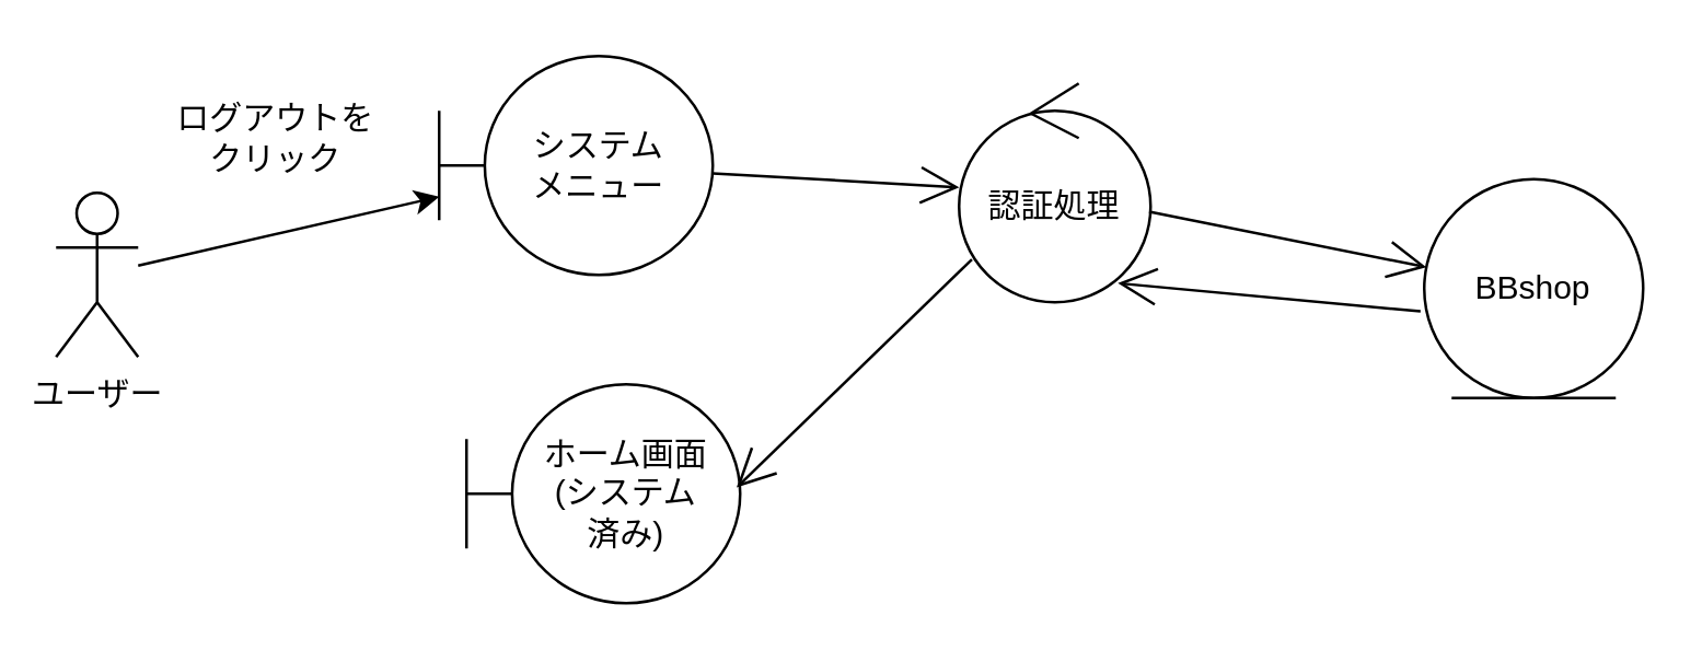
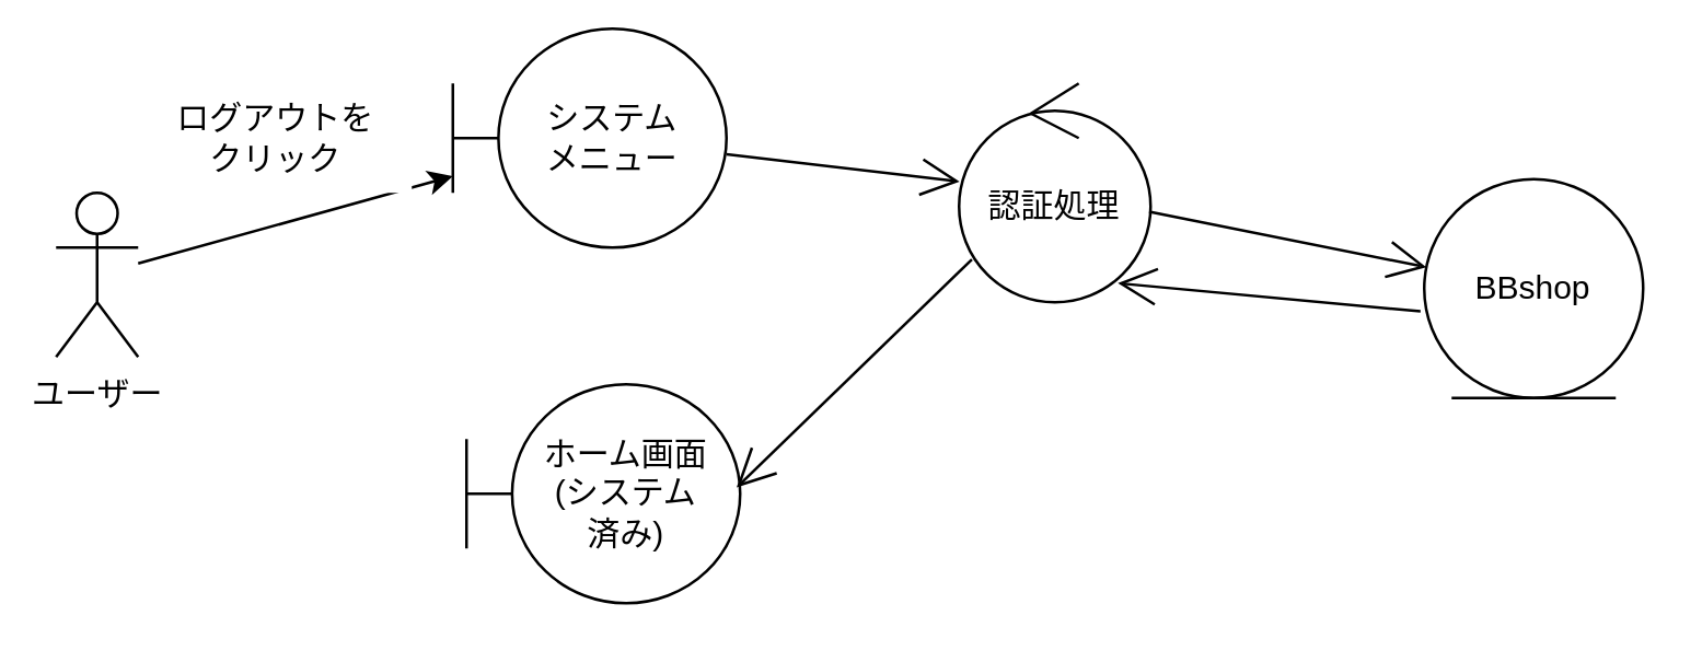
- <mxCell id="3" value="システム&lt;div&gt;メニュー&lt;/div&gt;" style="shape=umlBoundary;whiteSpace=wrap;html=1;" vertex="1" parent="1"><mxGeometry x="160" y="20" width="100" height="80" as="geometry" /></mxCell>
+ <mxCell id="3" value="システム&lt;div&gt;メニュー&lt;/div&gt;" style="shape=umlBoundary;whiteSpace=wrap;html=1;" vertex="1" parent="1"><mxGeometry x="165" y="10" width="100" height="80" as="geometry" /></mxCell>
